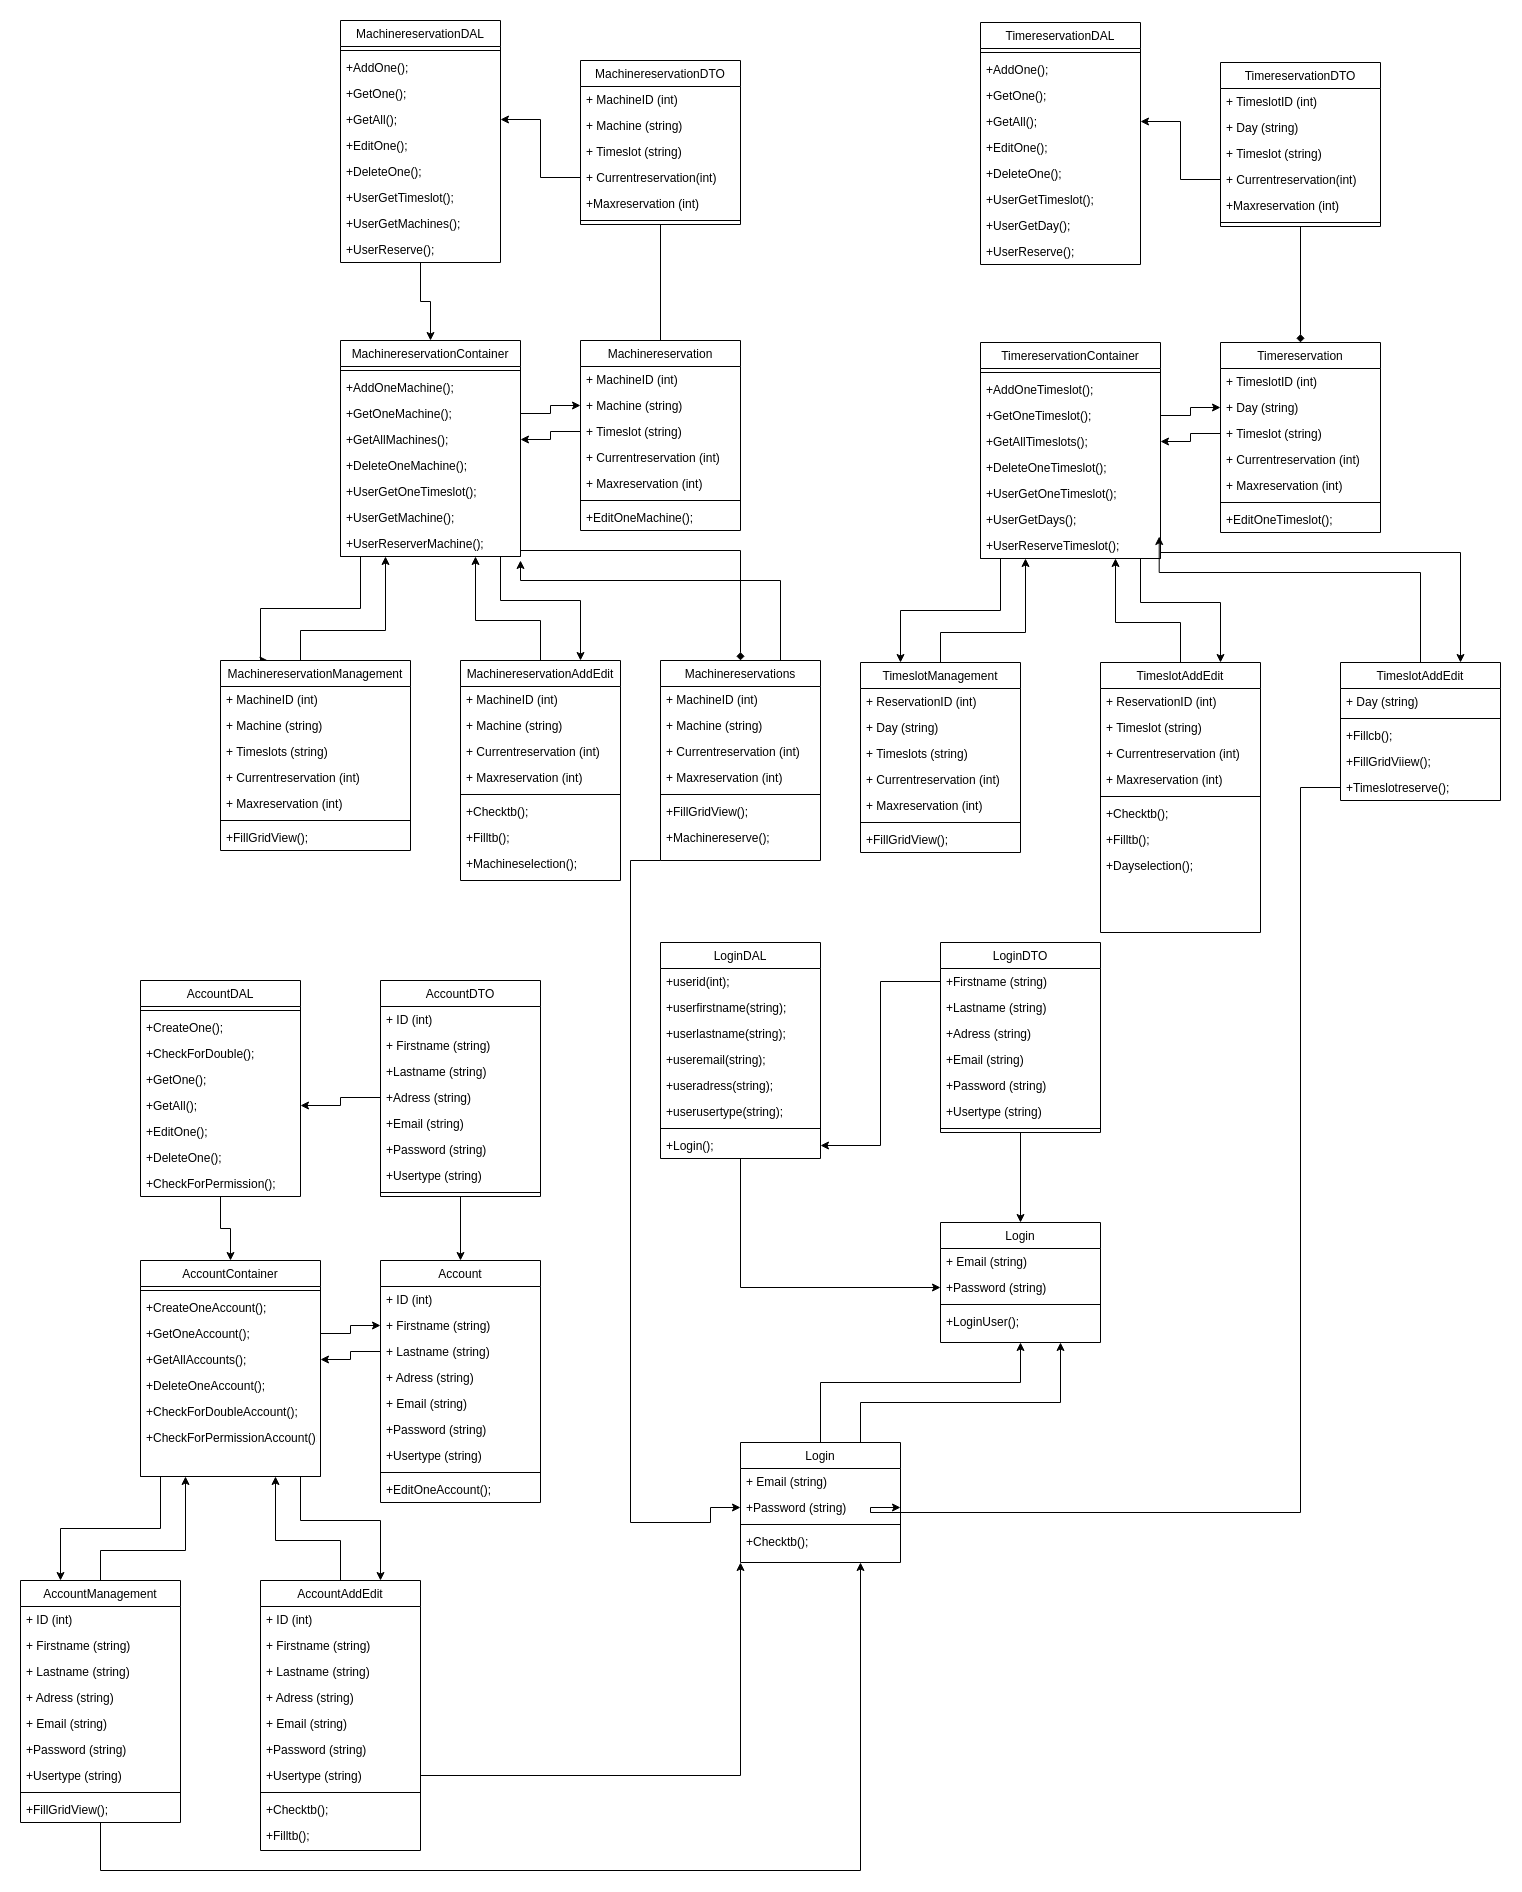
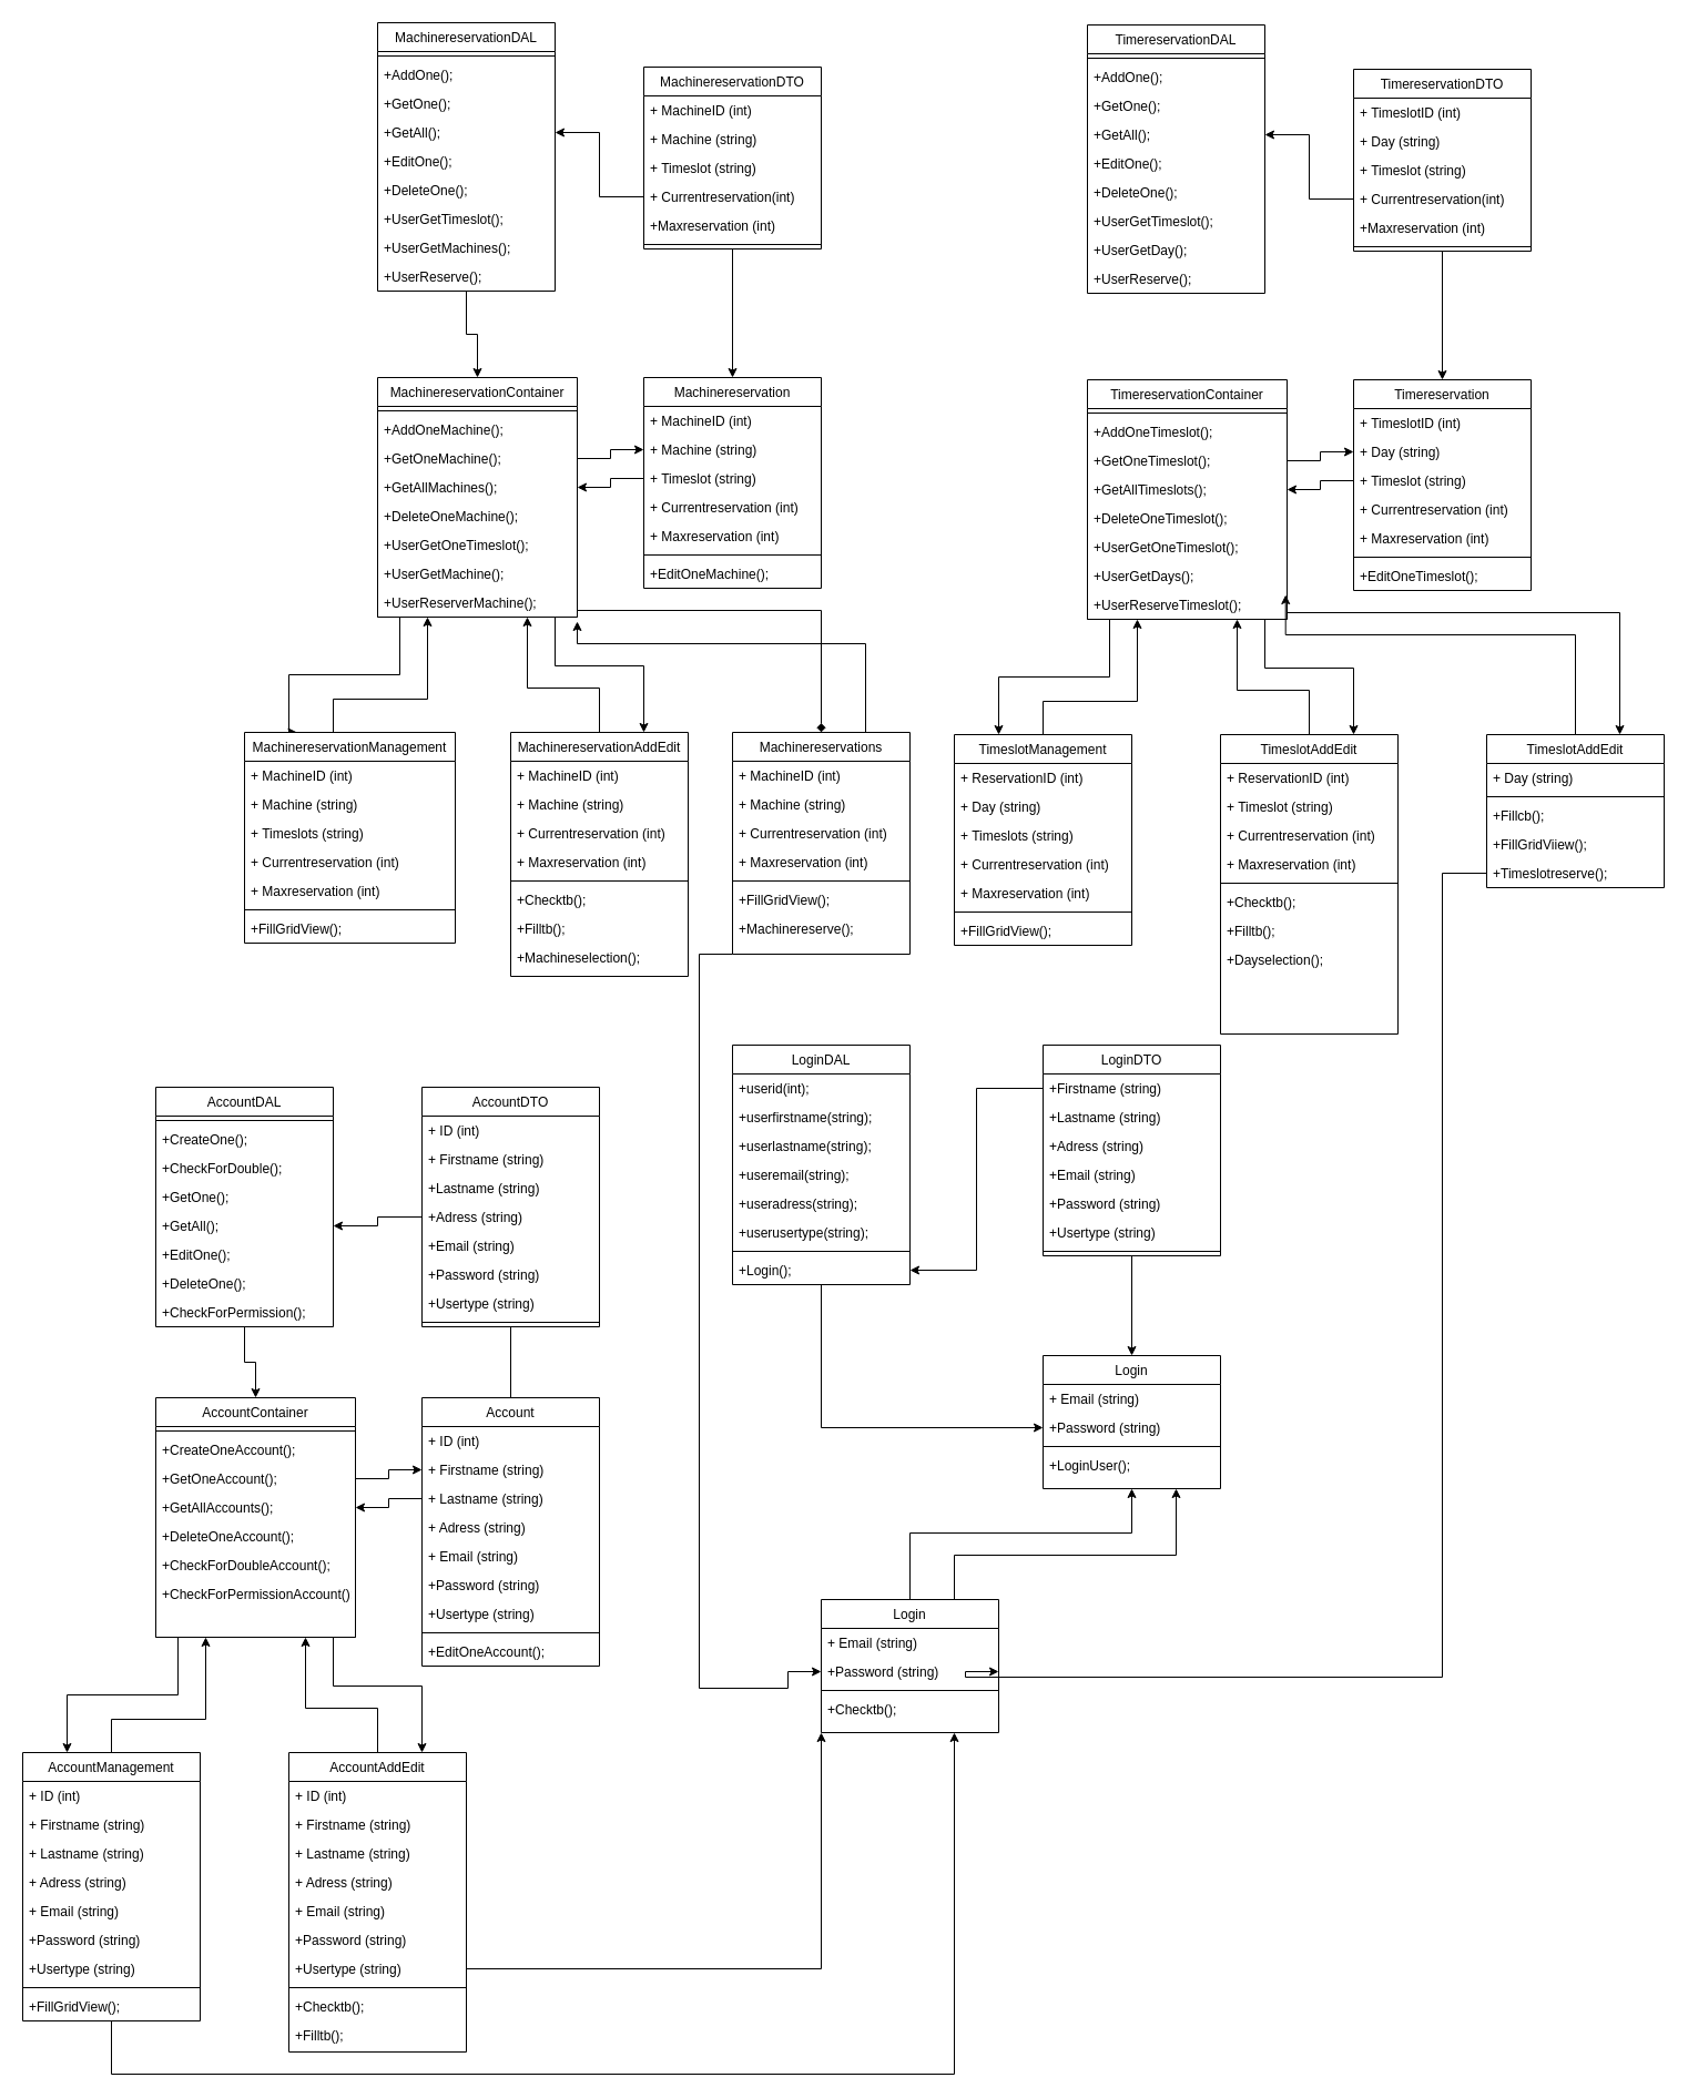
- <mxCell id="21" style="edgeStyle=orthogonalEdgeStyle;rounded=0;orthogonalLoop=1;jettySize=auto;html=1;entryX=0.5;entryY=0;entryDx=0;entryDy=0;endArrow=diamond;" parent="1" source="22" target="2" edge="1"><mxGeometry relative="1" as="geometry" /></mxCell>
+ <mxCell id="21" style="edgeStyle=orthogonalEdgeStyle;rounded=0;orthogonalLoop=1;jettySize=auto;html=1;entryX=0.5;entryY=0;entryDx=0;entryDy=0;" parent="1" source="22" target="2" edge="1"><mxGeometry relative="1" as="geometry" /></mxCell>
- <mxCell id="88" style="edgeStyle=orthogonalEdgeStyle;rounded=0;orthogonalLoop=1;jettySize=auto;html=1;entryX=0.5;entryY=0;entryDx=0;entryDy=0;endArrow=none;" parent="1" source="89" target="69" edge="1"><mxGeometry relative="1" as="geometry" /></mxCell>
+ <mxCell id="88" style="edgeStyle=orthogonalEdgeStyle;rounded=0;orthogonalLoop=1;jettySize=auto;html=1;entryX=0.5;entryY=0;entryDx=0;entryDy=0;" parent="1" source="89" target="69" edge="1"><mxGeometry relative="1" as="geometry" /></mxCell>
- <mxCell id="193" style="edgeStyle=orthogonalEdgeStyle;rounded=0;orthogonalLoop=1;jettySize=auto;html=1;entryX=0.5;entryY=0;entryDx=0;entryDy=0;" edge="1" parent="1" source="194" target="173"><mxGeometry relative="1" as="geometry" /></mxCell>
+ <mxCell id="193" style="edgeStyle=orthogonalEdgeStyle;rounded=0;orthogonalLoop=1;jettySize=auto;html=1;entryX=0.5;entryY=0;entryDx=0;entryDy=0;endArrow=none;" edge="1" parent="1" source="194" target="173"><mxGeometry relative="1" as="geometry" /></mxCell>
